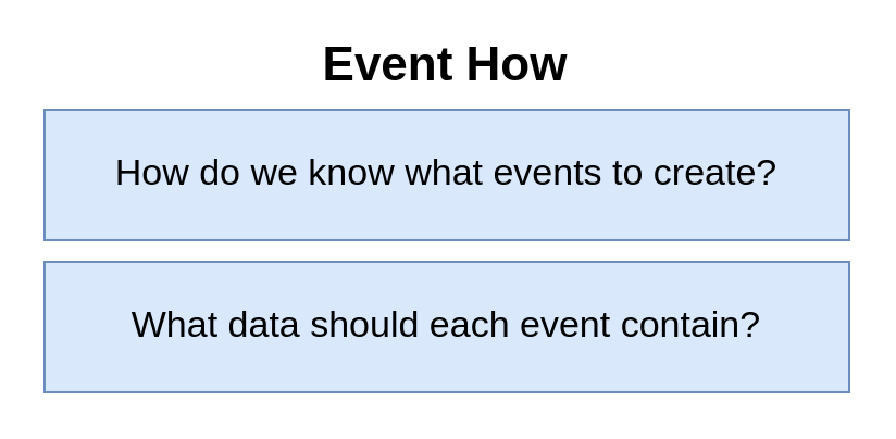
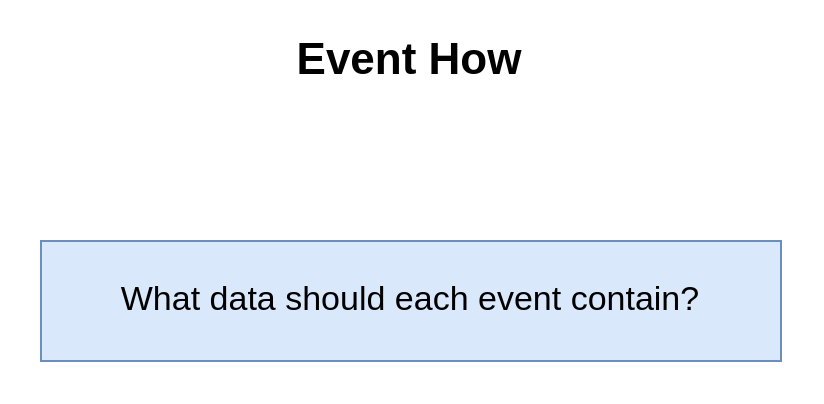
- <mxCell id="2" value="How do we know what events to create?" style="rounded=0;whiteSpace=wrap;html=1;fillColor=#dae8fc;strokeColor=#6c8ebf;fontSize=17;" parent="1" vertex="1"><mxGeometry x="20" y="50" width="370" height="60" as="geometry" /></mxCell>
